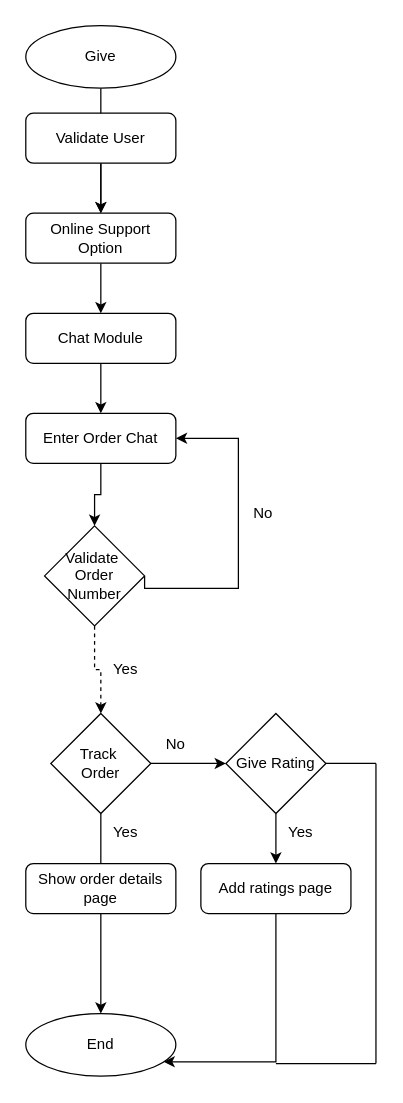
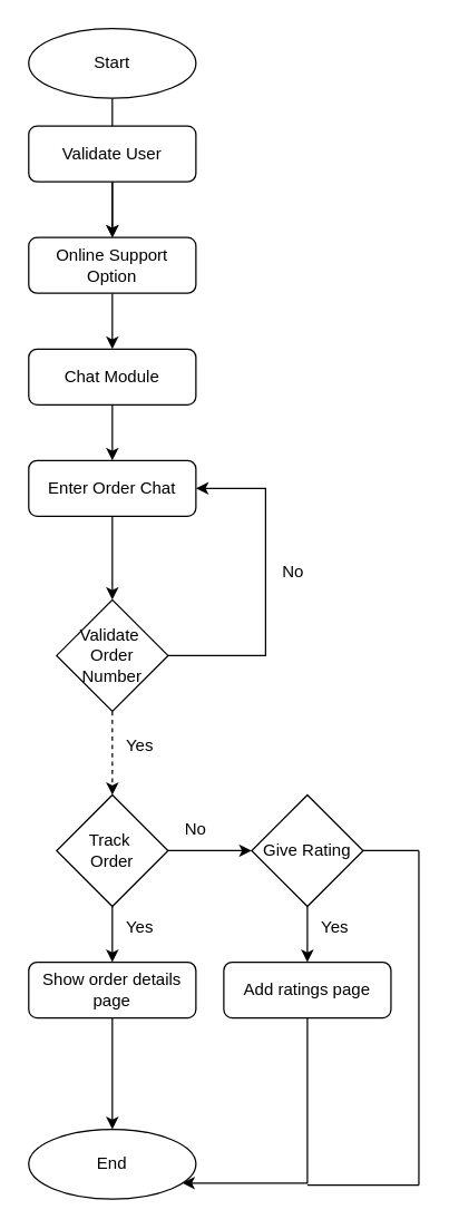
- <mxCell id="3" value="Give" style="ellipse;whiteSpace=wrap;html=1;" vertex="1" parent="1"><mxGeometry x="20" y="20" width="120" height="50" as="geometry" /></mxCell>
+ <mxCell id="3" value="Start" style="ellipse;whiteSpace=wrap;html=1;" vertex="1" parent="1"><mxGeometry x="20" y="20" width="120" height="50" as="geometry" /></mxCell>
- <mxCell id="10" value="Validate&amp;nbsp; Order&lt;br&gt;Number" style="rhombus;whiteSpace=wrap;html=1;" vertex="1" parent="1"><mxGeometry x="35" y="420" width="80" height="80" as="geometry" /></mxCell>
+ <mxCell id="10" value="Validate&amp;nbsp; Order&lt;br&gt;Number" style="rhombus;whiteSpace=wrap;html=1;" vertex="1" parent="1"><mxGeometry x="40" y="430" width="80" height="80" as="geometry" /></mxCell>
- <mxCell id="14" value="" style="edgeStyle=orthogonalEdgeStyle;rounded=0;orthogonalLoop=1;jettySize=auto;html=1;endArrow=none;" edge="1" parent="1" source="15" target="19"><mxGeometry relative="1" as="geometry" /></mxCell>
+ <mxCell id="14" value="" style="edgeStyle=orthogonalEdgeStyle;rounded=0;orthogonalLoop=1;jettySize=auto;html=1;" edge="1" parent="1" source="15" target="19"><mxGeometry relative="1" as="geometry" /></mxCell>
